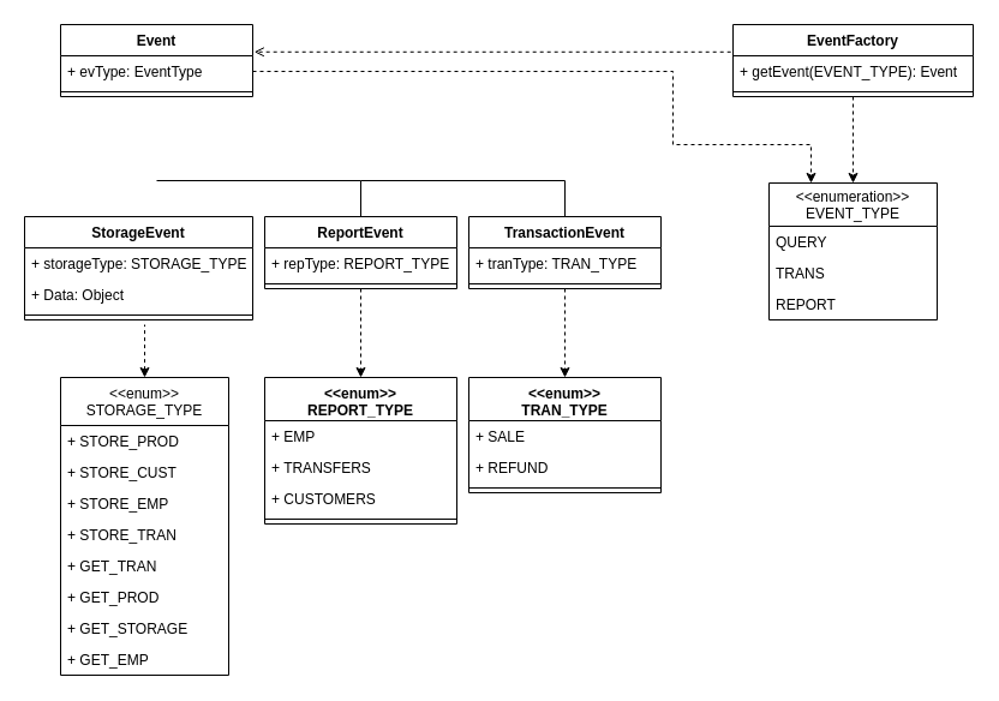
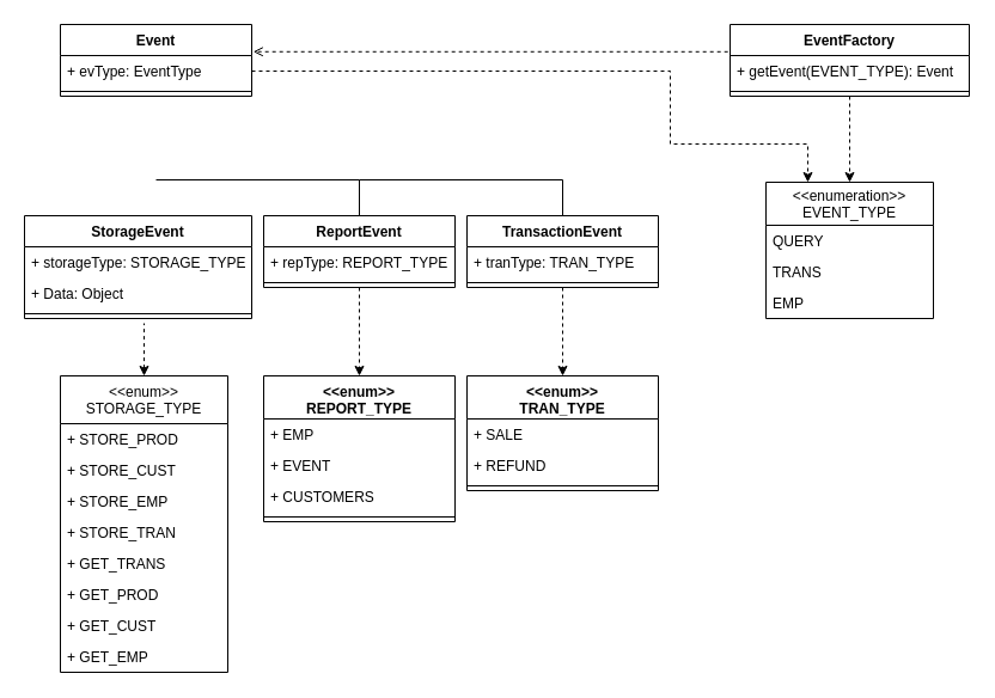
- <mxCell id="18" value="REPORT" style="text;strokeColor=none;fillColor=none;align=left;verticalAlign=top;spacingLeft=4;spacingRight=4;overflow=hidden;rotatable=0;points=[[0,0.5],[1,0.5]];portConstraint=eastwest;" parent="15" vertex="1"><mxGeometry y="88" width="140" height="26" as="geometry" /></mxCell>
+ <mxCell id="18" value="EMP" style="text;strokeColor=none;fillColor=none;align=left;verticalAlign=top;spacingLeft=4;spacingRight=4;overflow=hidden;rotatable=0;points=[[0,0.5],[1,0.5]];portConstraint=eastwest;" parent="15" vertex="1"><mxGeometry y="88" width="140" height="26" as="geometry" /></mxCell>
- <mxCell id="40" value="+ TRANSFERS" style="text;strokeColor=none;fillColor=none;align=left;verticalAlign=top;spacingLeft=4;spacingRight=4;overflow=hidden;rotatable=0;points=[[0,0.5],[1,0.5]];portConstraint=eastwest;" parent="38" vertex="1"><mxGeometry y="62" width="160" height="26" as="geometry" /></mxCell>
+ <mxCell id="40" value="+ EVENT" style="text;strokeColor=none;fillColor=none;align=left;verticalAlign=top;spacingLeft=4;spacingRight=4;overflow=hidden;rotatable=0;points=[[0,0.5],[1,0.5]];portConstraint=eastwest;" parent="38" vertex="1"><mxGeometry y="62" width="160" height="26" as="geometry" /></mxCell>
- <mxCell id="11" value="+ GET_TRAN" style="text;strokeColor=none;fillColor=none;align=left;verticalAlign=top;spacingLeft=4;spacingRight=4;overflow=hidden;rotatable=0;points=[[0,0.5],[1,0.5]];portConstraint=eastwest;" parent="6" vertex="1"><mxGeometry y="144" width="140" height="26" as="geometry" /></mxCell>
+ <mxCell id="11" value="+ GET_TRANS" style="text;strokeColor=none;fillColor=none;align=left;verticalAlign=top;spacingLeft=4;spacingRight=4;overflow=hidden;rotatable=0;points=[[0,0.5],[1,0.5]];portConstraint=eastwest;" parent="6" vertex="1"><mxGeometry y="144" width="140" height="26" as="geometry" /></mxCell>
- <mxCell id="13" value="+ GET_STORAGE" style="text;strokeColor=none;fillColor=none;align=left;verticalAlign=top;spacingLeft=4;spacingRight=4;overflow=hidden;rotatable=0;points=[[0,0.5],[1,0.5]];portConstraint=eastwest;" parent="6" vertex="1"><mxGeometry y="196" width="140" height="26" as="geometry" /></mxCell>
+ <mxCell id="13" value="+ GET_CUST" style="text;strokeColor=none;fillColor=none;align=left;verticalAlign=top;spacingLeft=4;spacingRight=4;overflow=hidden;rotatable=0;points=[[0,0.5],[1,0.5]];portConstraint=eastwest;" parent="6" vertex="1"><mxGeometry y="196" width="140" height="26" as="geometry" /></mxCell>
